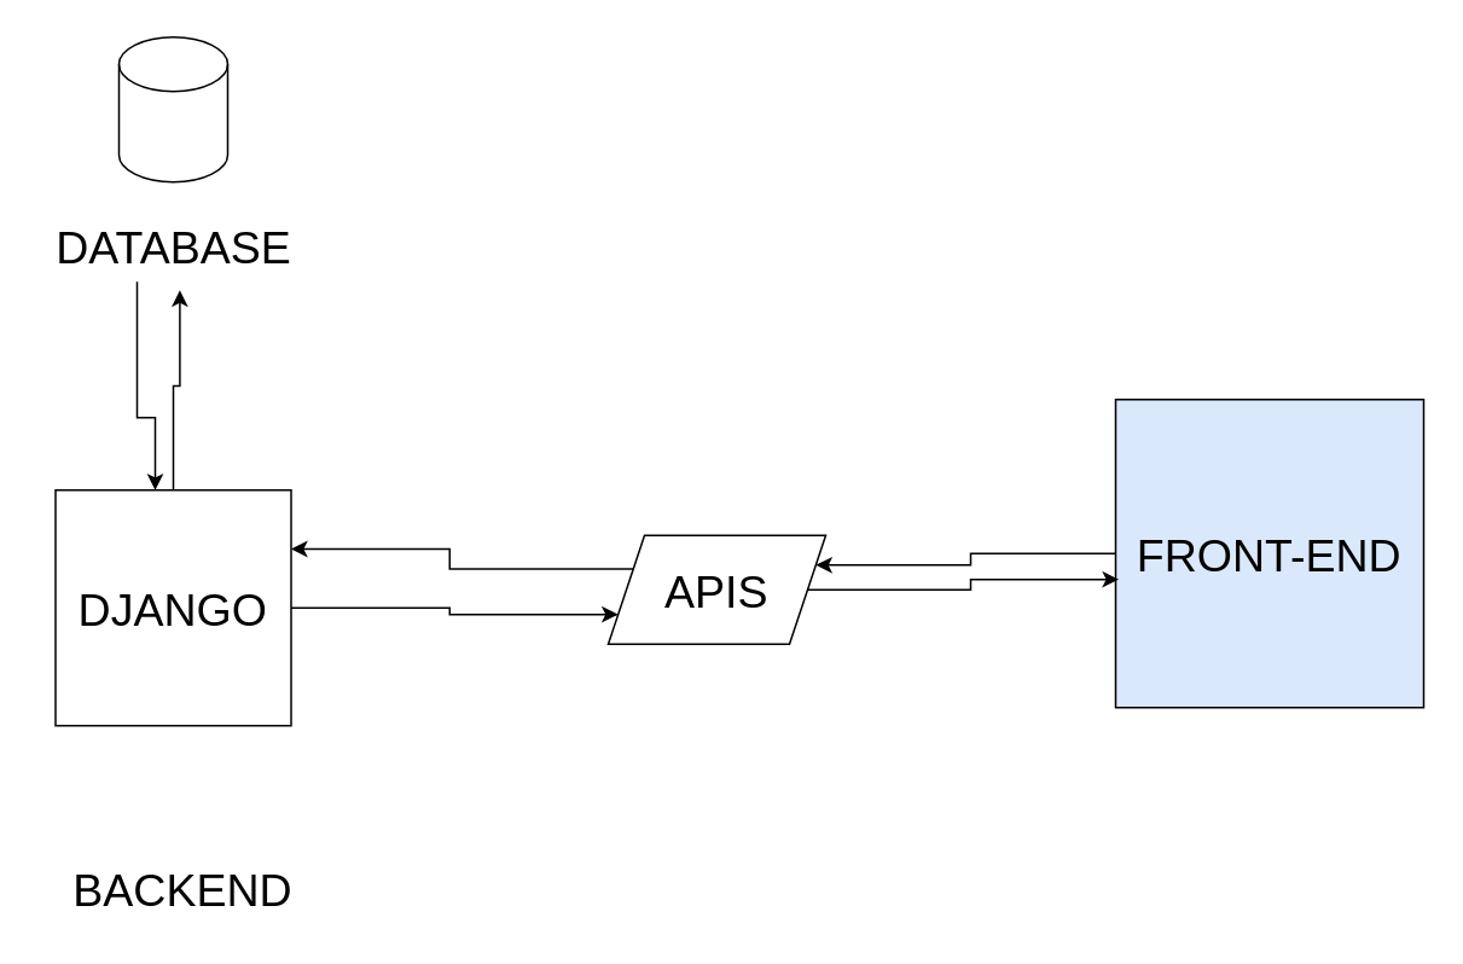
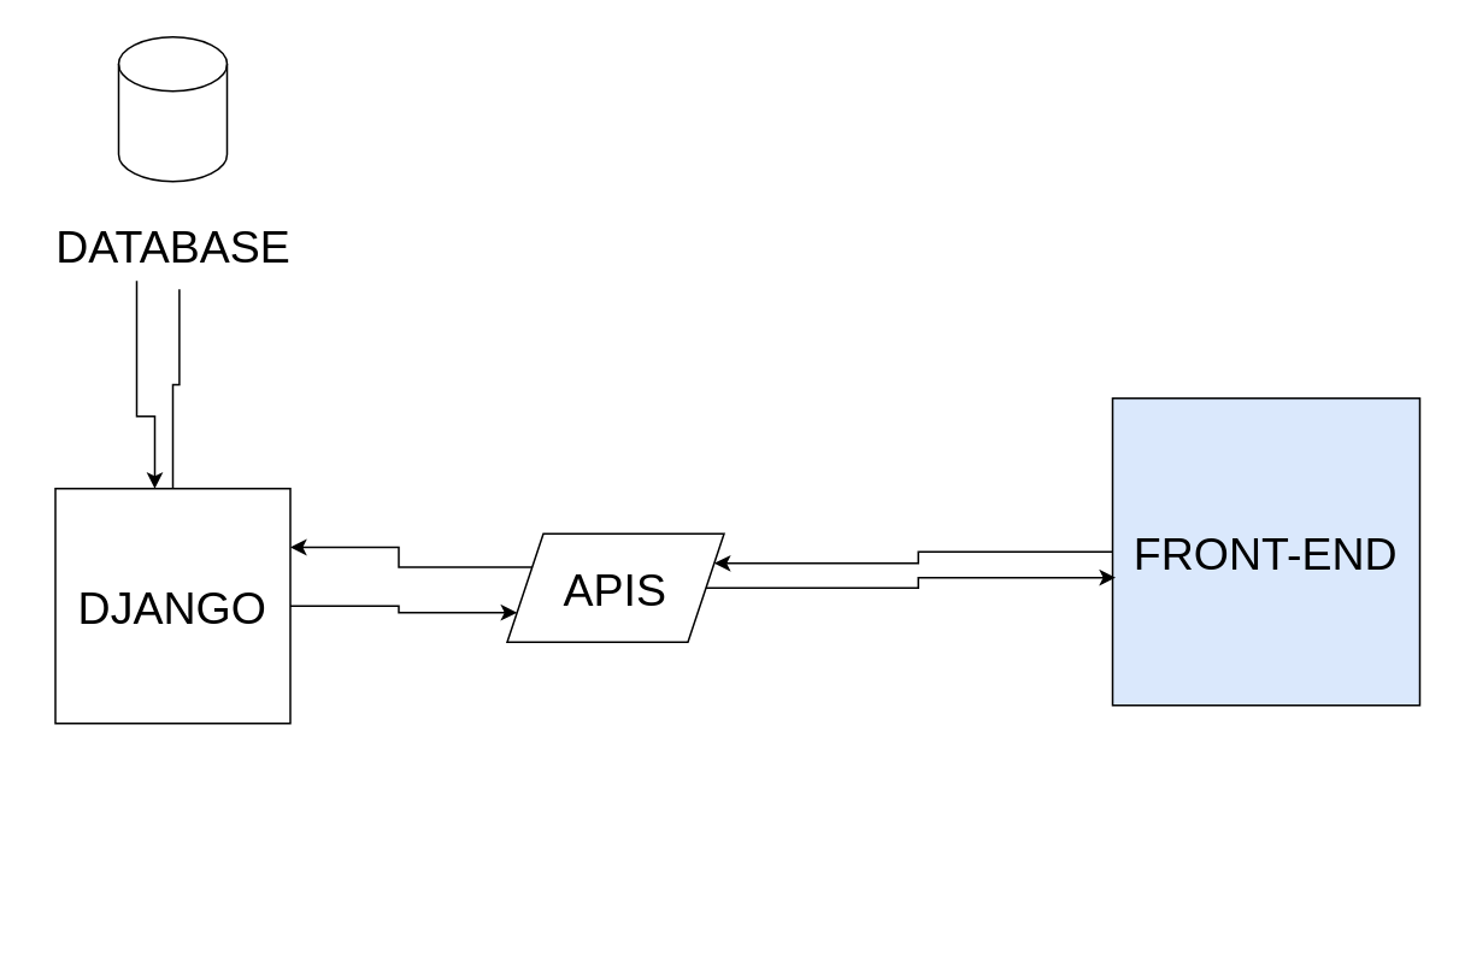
- <mxCell id="13" style="edgeStyle=orthogonalEdgeStyle;rounded=0;orthogonalLoop=1;jettySize=auto;html=1;exitX=0.5;exitY=0;exitDx=0;exitDy=0;entryX=0.524;entryY=1.118;entryDx=0;entryDy=0;entryPerimeter=0;" edge="1" parent="1" source="3" target="9"><mxGeometry relative="1" as="geometry" /></mxCell>
+ <mxCell id="13" style="edgeStyle=orthogonalEdgeStyle;rounded=0;orthogonalLoop=1;jettySize=auto;html=1;exitX=0.5;exitY=0;exitDx=0;exitDy=0;entryX=0.524;entryY=1.118;entryDx=0;entryDy=0;entryPerimeter=0;endArrow=none;" edge="1" parent="1" source="3" target="9"><mxGeometry relative="1" as="geometry" /></mxCell>
- <mxCell id="5" value="&lt;font style=&quot;font-size: 25px;&quot;&gt;APIS&lt;/font&gt;" style="shape=parallelogram;perimeter=parallelogramPerimeter;whiteSpace=wrap;html=1;fixedSize=1;" vertex="1" parent="1"><mxGeometry x="335" y="295" width="120" height="60" as="geometry" /></mxCell>
+ <mxCell id="5" value="&lt;font style=&quot;font-size: 25px;&quot;&gt;APIS&lt;/font&gt;" style="shape=parallelogram;perimeter=parallelogramPerimeter;whiteSpace=wrap;html=1;fixedSize=1;" vertex="1" parent="1"><mxGeometry x="280" y="295" width="120" height="60" as="geometry" /></mxCell>
- <mxCell id="6" value="&lt;font style=&quot;font-size: 25px;&quot;&gt;BACKEND&lt;/font&gt;" style="text;html=1;align=center;verticalAlign=middle;resizable=0;points=[];autosize=1;strokeColor=none;fillColor=none;" vertex="1" parent="1"><mxGeometry x="30" y="470" width="140" height="40" as="geometry" /></mxCell>
